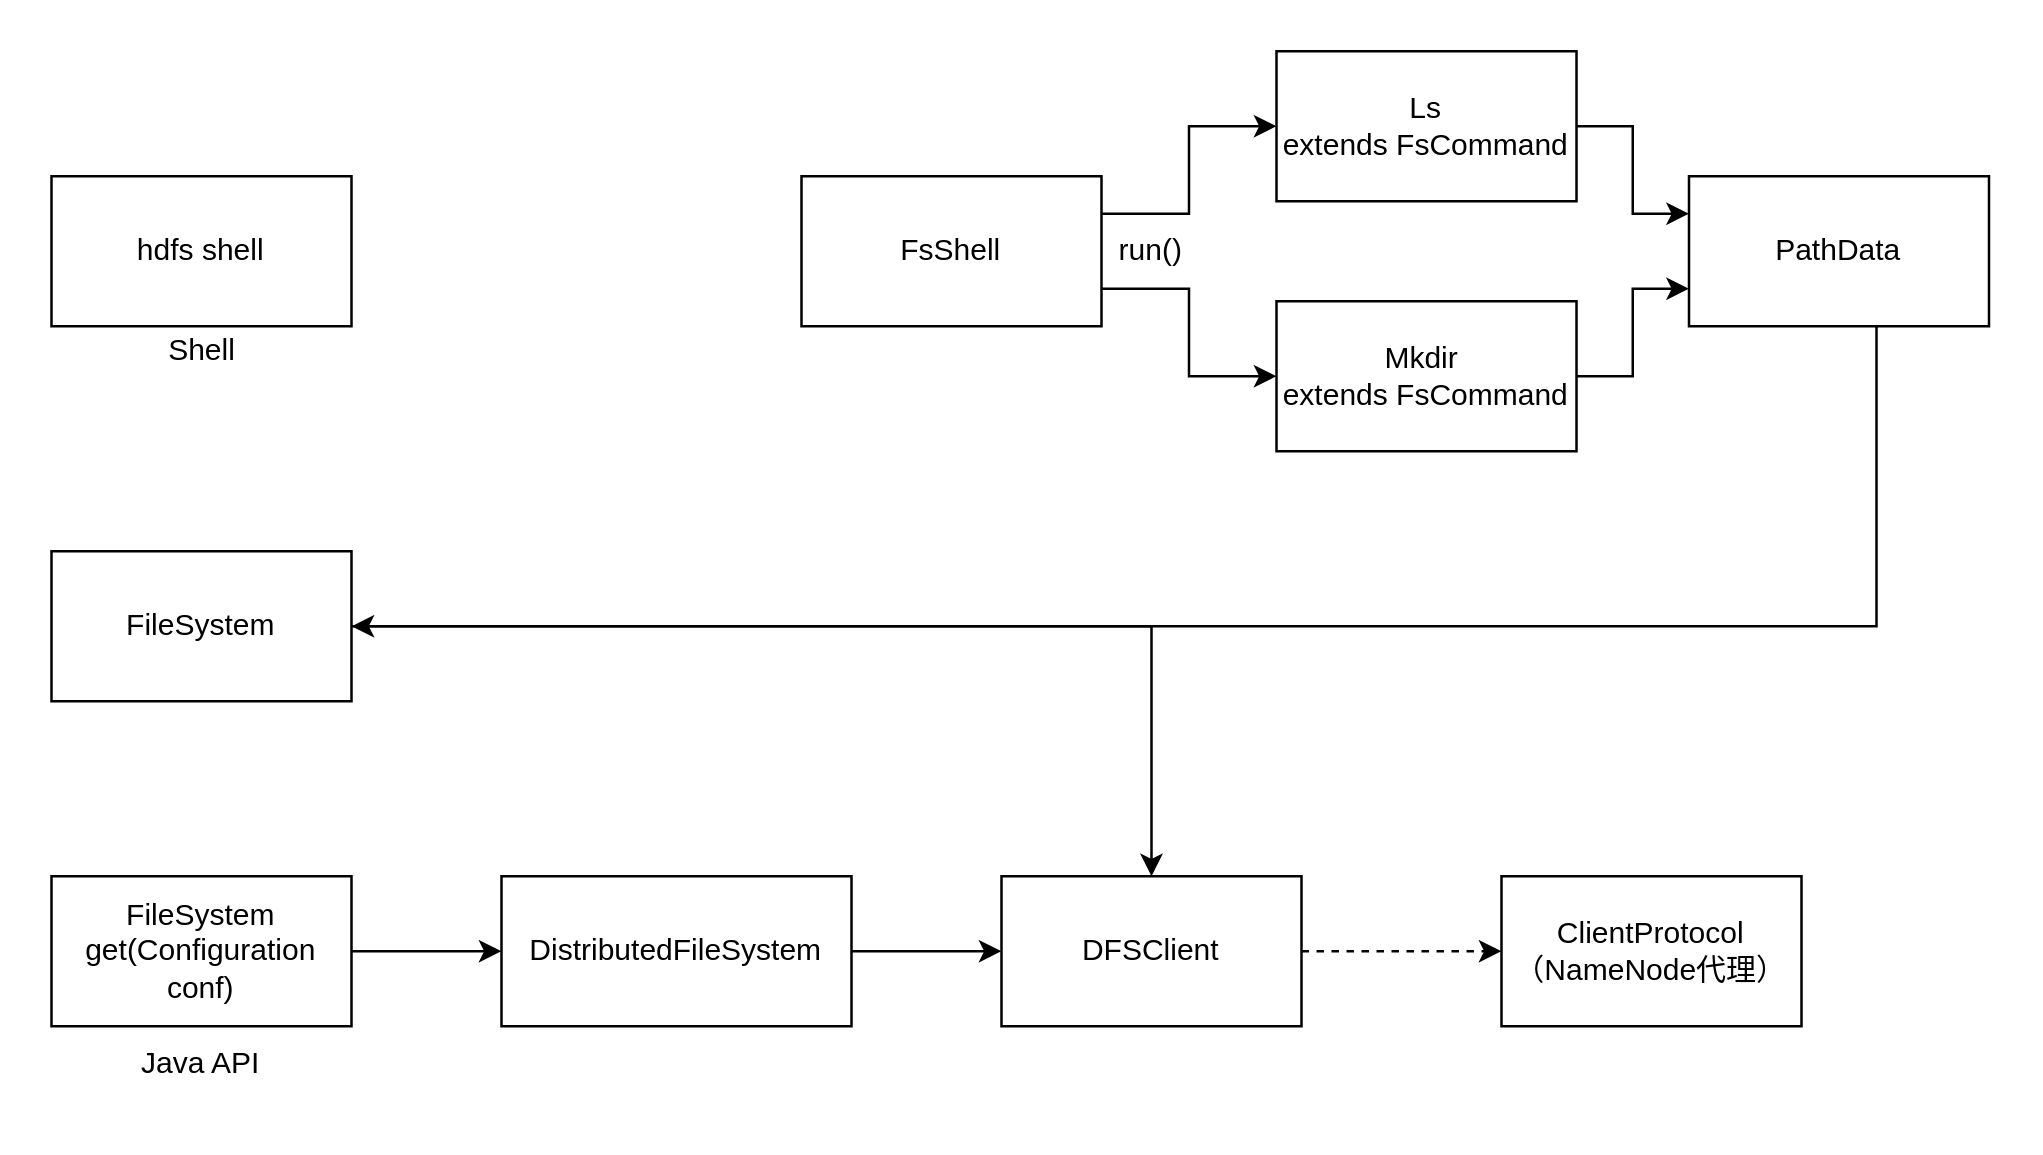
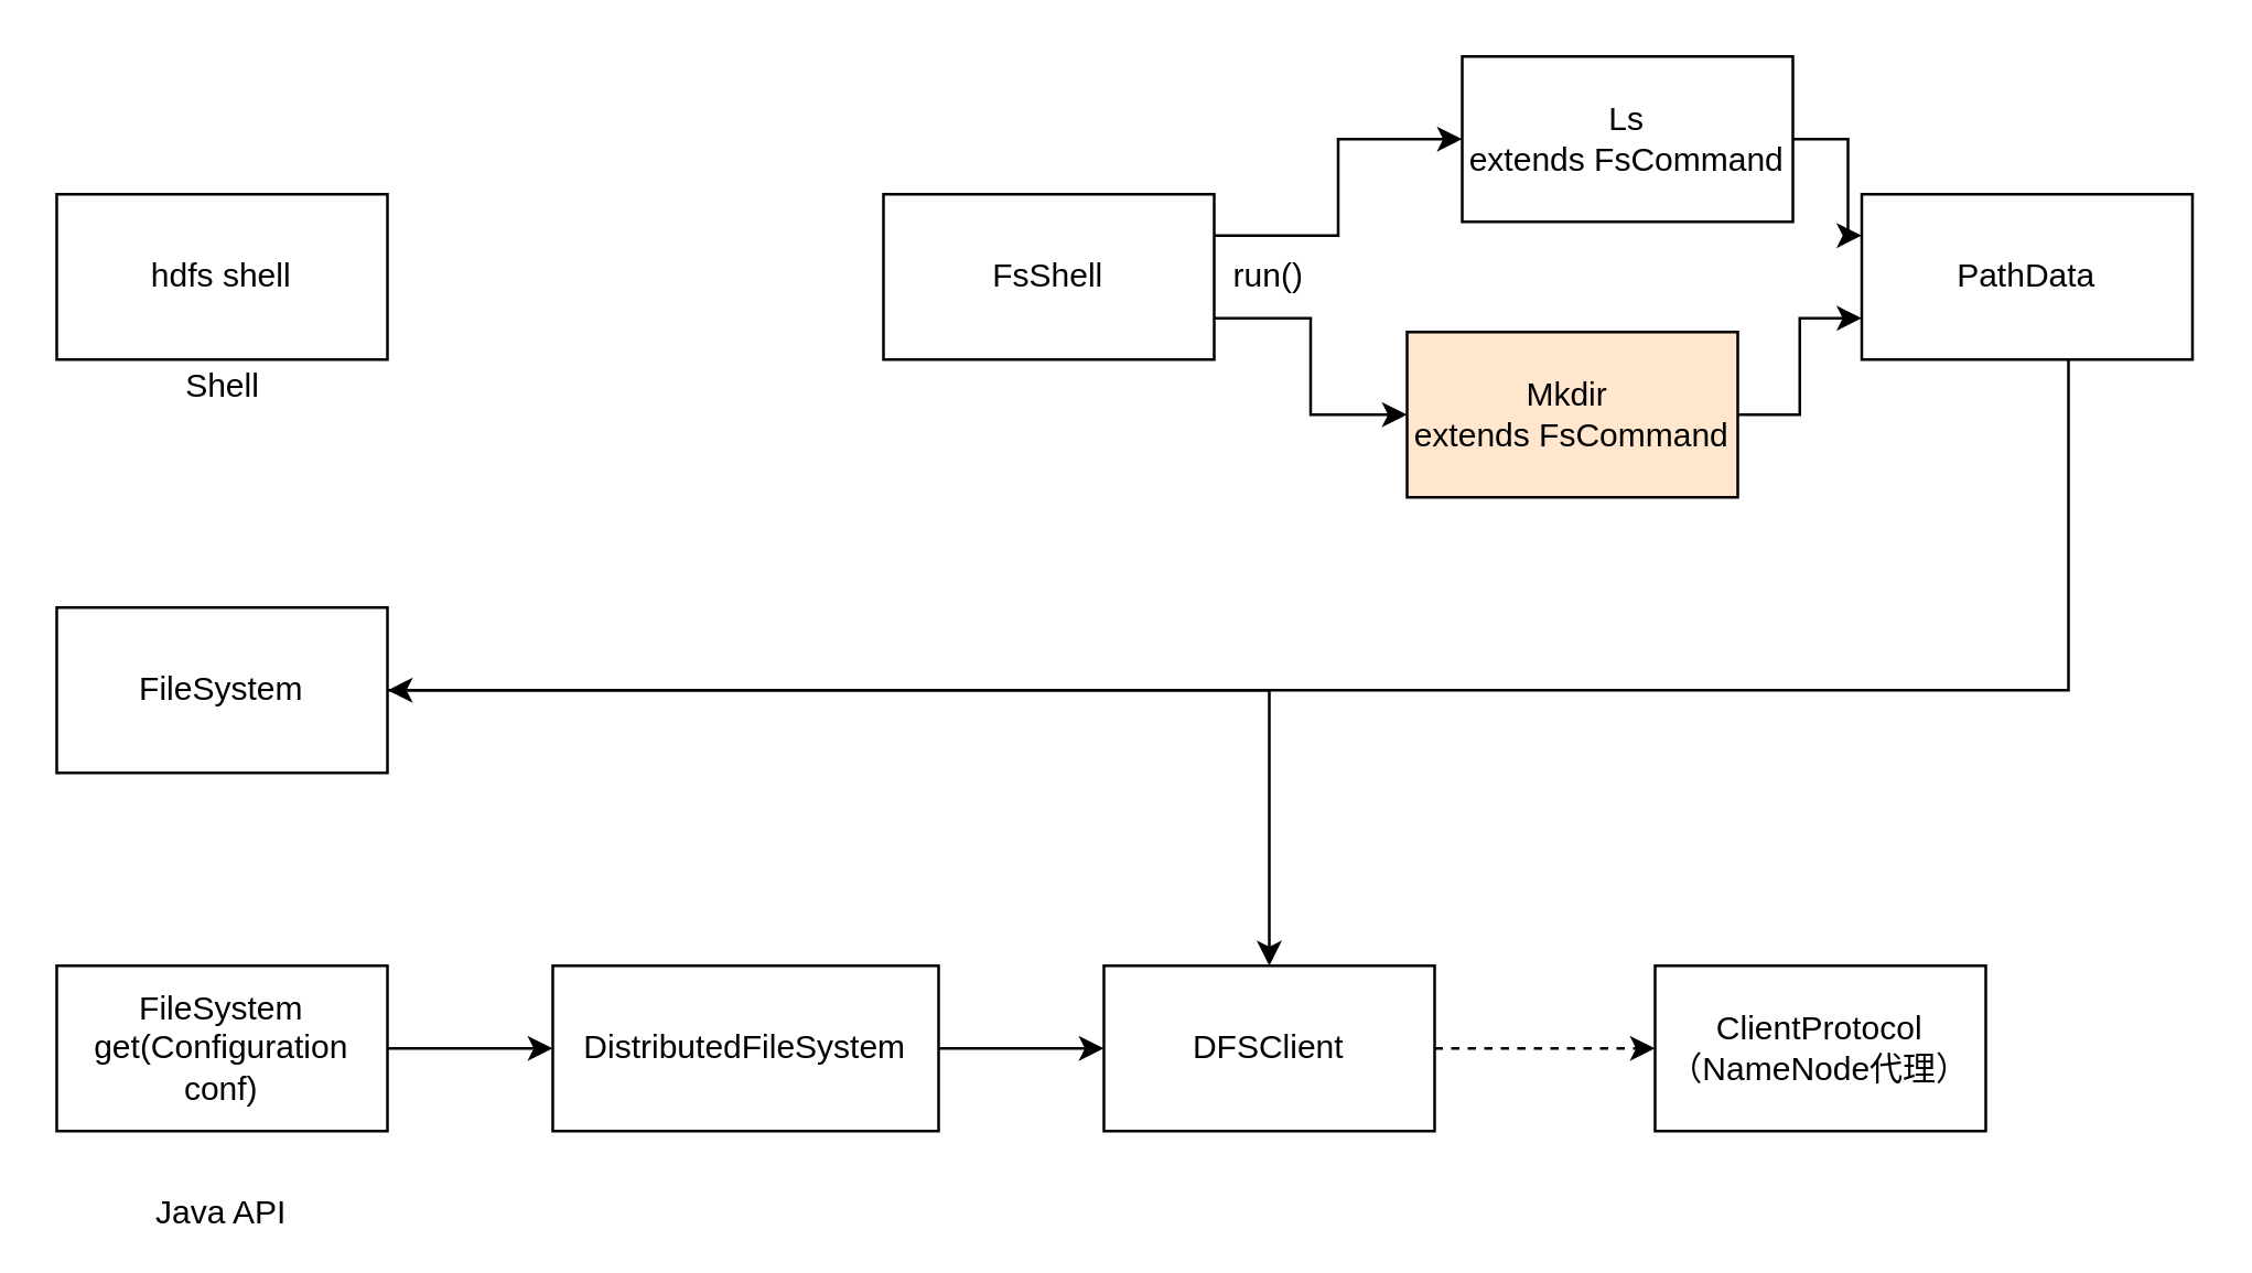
- <mxCell id="7" value="Ls &lt;br&gt;extends FsCommand" style="rounded=0;whiteSpace=wrap;html=1;" vertex="1" parent="1"><mxGeometry x="510" y="20" width="120" height="60" as="geometry" /></mxCell>
+ <mxCell id="7" value="Ls &lt;br&gt;extends FsCommand" style="rounded=0;whiteSpace=wrap;html=1;" vertex="1" parent="1"><mxGeometry x="530" y="20" width="120" height="60" as="geometry" /></mxCell>
- <mxCell id="9" value="Mkdir&amp;nbsp;&lt;br&gt;extends FsCommand" style="rounded=0;whiteSpace=wrap;html=1;" vertex="1" parent="1"><mxGeometry x="510" y="120" width="120" height="60" as="geometry" /></mxCell>
+ <mxCell id="9" value="Mkdir&amp;nbsp;&lt;br&gt;extends FsCommand" style="rounded=0;whiteSpace=wrap;html=1;fillColor=#ffe6cc;" vertex="1" parent="1"><mxGeometry x="510" y="120" width="120" height="60" as="geometry" /></mxCell>
- <mxCell id="19" value="Java API" style="text;html=1;strokeColor=none;fillColor=none;align=center;verticalAlign=middle;whiteSpace=wrap;rounded=0;" vertex="1" parent="1"><mxGeometry x="30" y="410" width="100" height="30" as="geometry" /></mxCell>
+ <mxCell id="19" value="Java API" style="text;html=1;strokeColor=none;fillColor=none;align=center;verticalAlign=middle;whiteSpace=wrap;rounded=0;" vertex="1" parent="1"><mxGeometry x="30" y="425" width="100" height="30" as="geometry" /></mxCell>
